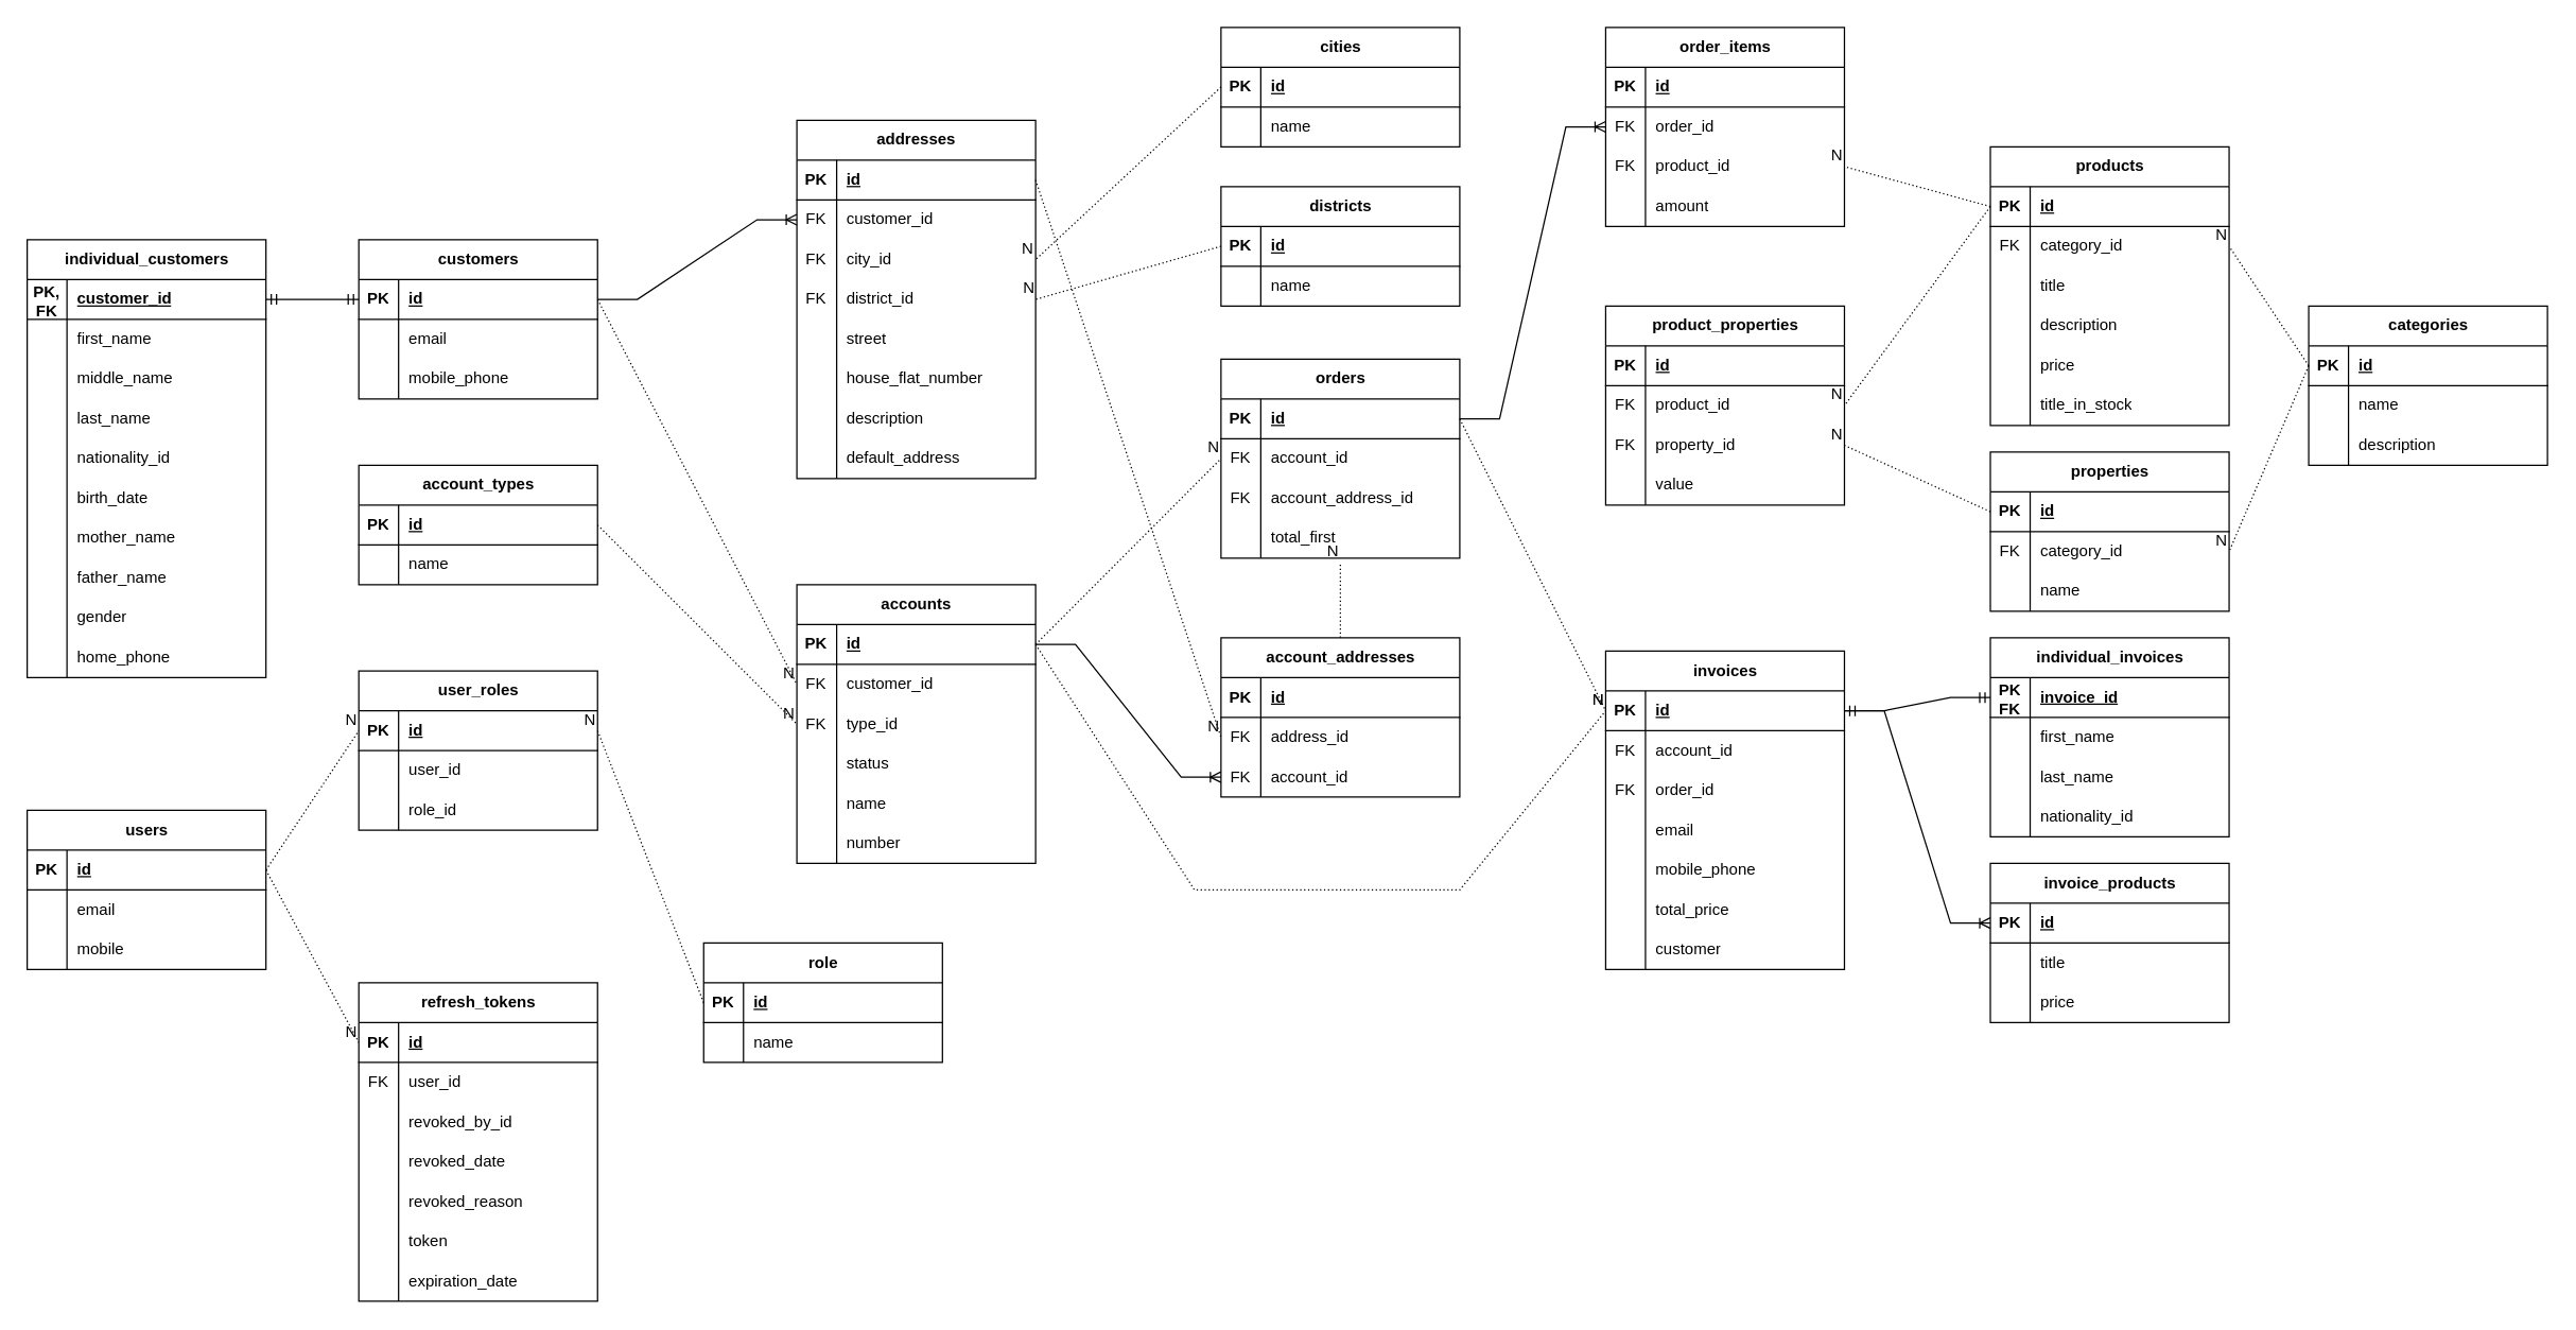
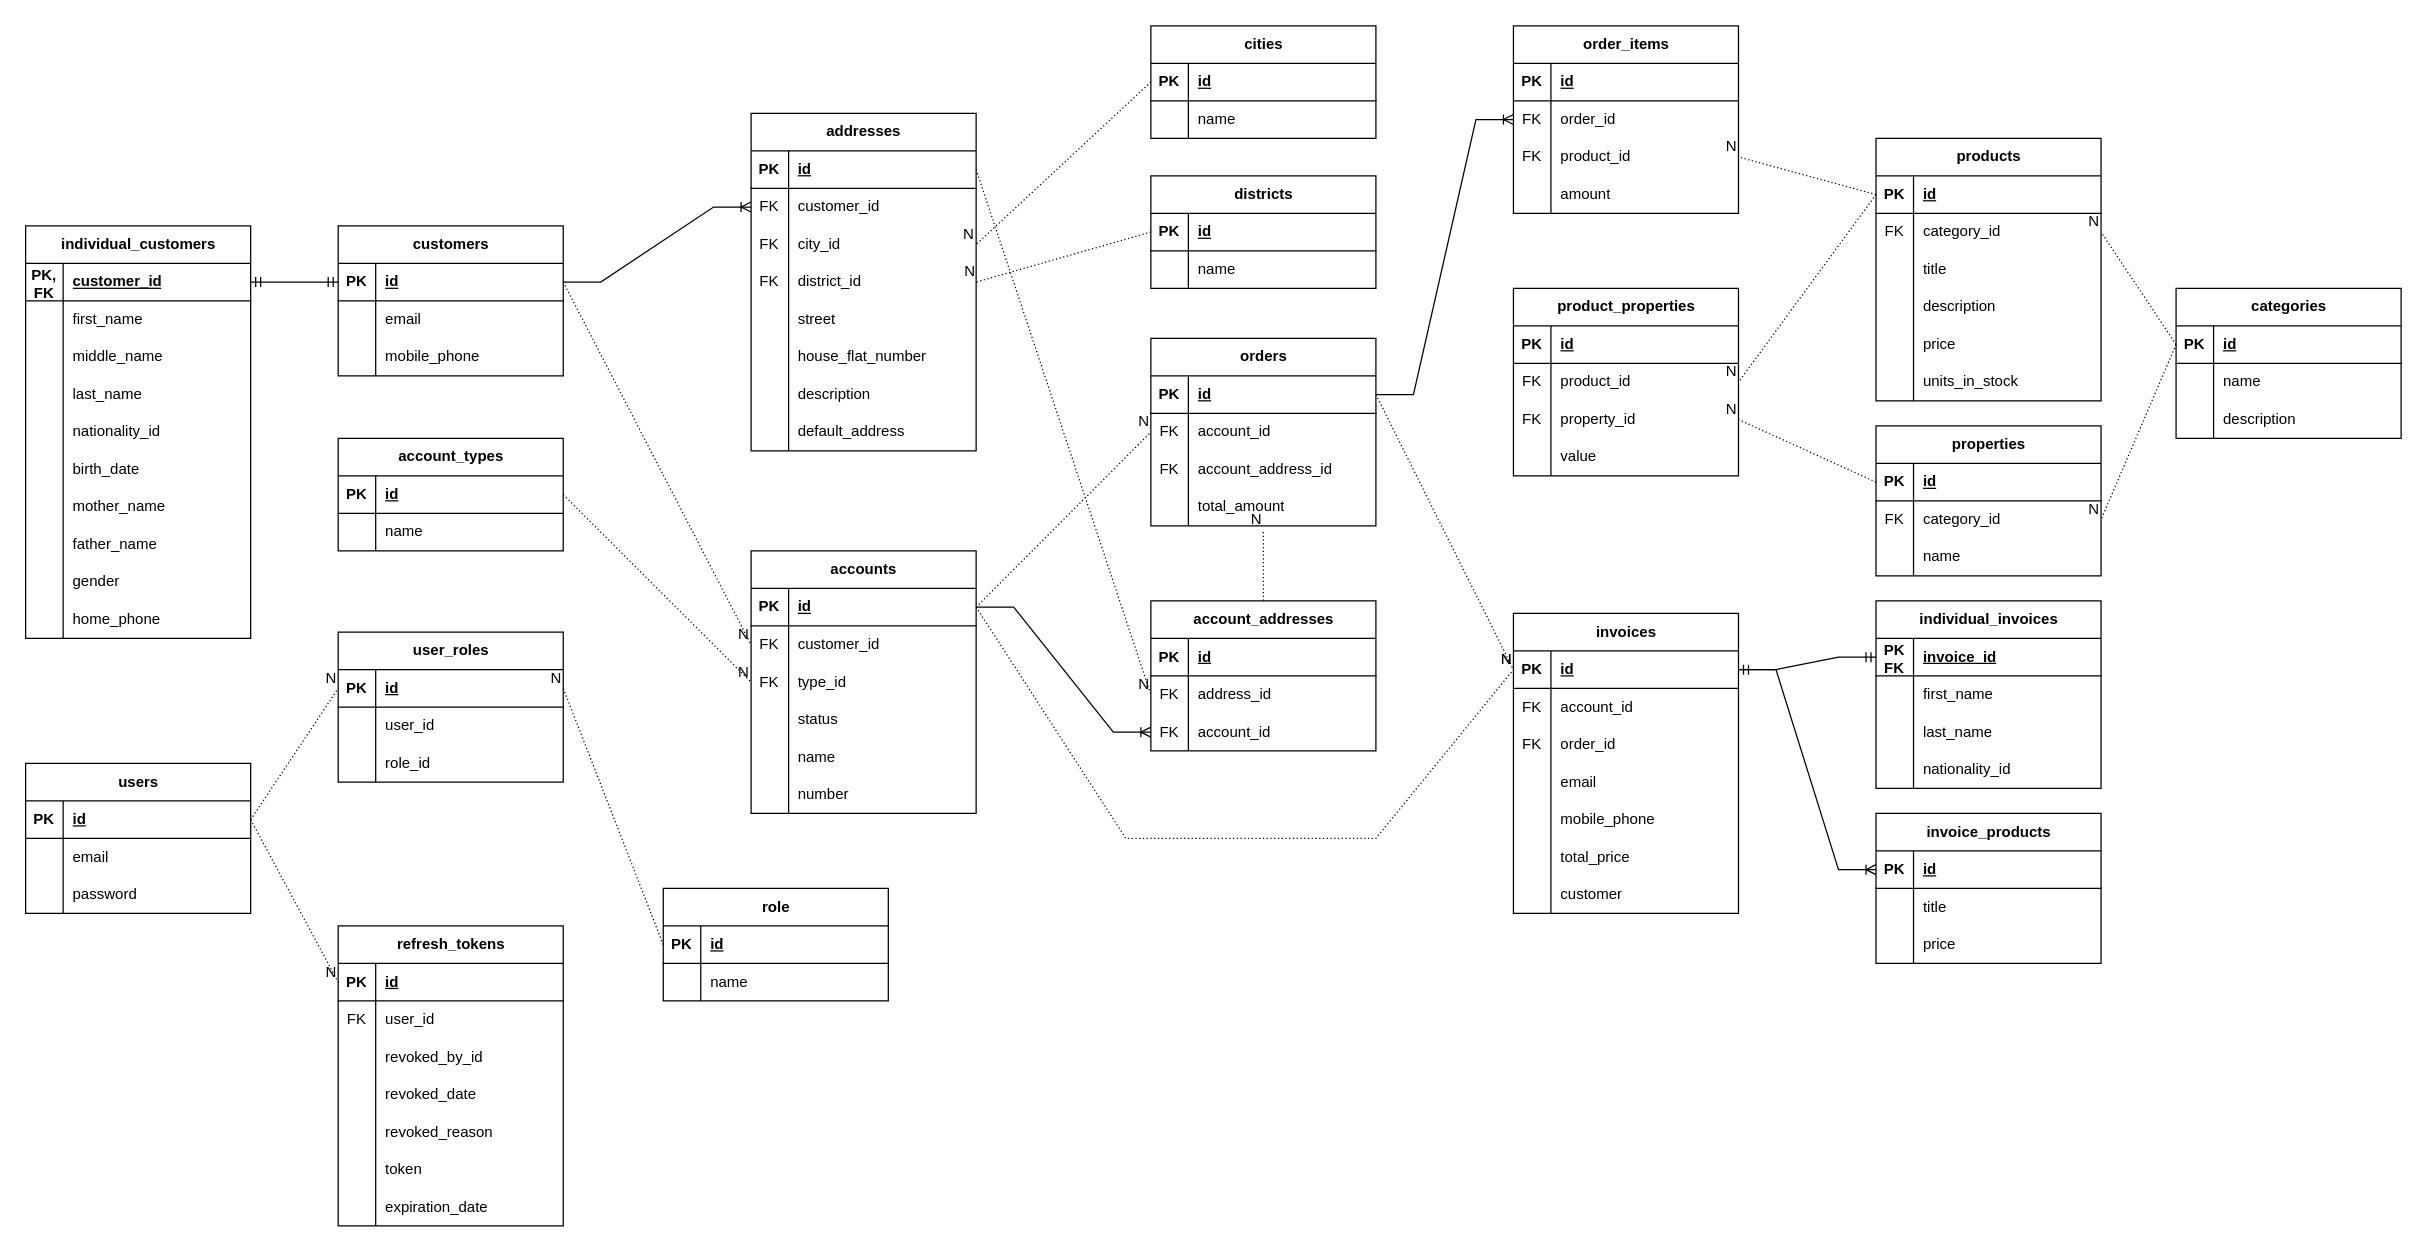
- <mxCell id="169" value="title_in_stock" style="shape=partialRectangle;connectable=0;fillColor=none;top=0;left=0;bottom=0;right=0;align=left;spacingLeft=6;overflow=hidden;whiteSpace=wrap;html=1;" parent="167" vertex="1"><mxGeometry x="30" width="150" height="30" as="geometry"><mxRectangle width="150" height="30" as="alternateBounds" /></mxGeometry></mxCell>
+ <mxCell id="169" value="units_in_stock" style="shape=partialRectangle;connectable=0;fillColor=none;top=0;left=0;bottom=0;right=0;align=left;spacingLeft=6;overflow=hidden;whiteSpace=wrap;html=1;" parent="167" vertex="1"><mxGeometry x="30" width="150" height="30" as="geometry"><mxRectangle width="150" height="30" as="alternateBounds" /></mxGeometry></mxCell>
- <mxCell id="88" value="total_first" style="shape=partialRectangle;connectable=0;fillColor=none;top=0;left=0;bottom=0;right=0;align=left;spacingLeft=6;overflow=hidden;whiteSpace=wrap;html=1;" parent="86" vertex="1"><mxGeometry x="30" width="150" height="30" as="geometry"><mxRectangle width="150" height="30" as="alternateBounds" /></mxGeometry></mxCell>
+ <mxCell id="88" value="total_amount" style="shape=partialRectangle;connectable=0;fillColor=none;top=0;left=0;bottom=0;right=0;align=left;spacingLeft=6;overflow=hidden;whiteSpace=wrap;html=1;" parent="86" vertex="1"><mxGeometry x="30" width="150" height="30" as="geometry"><mxRectangle width="150" height="30" as="alternateBounds" /></mxGeometry></mxCell>
- <mxCell id="11" value="mobile" style="shape=partialRectangle;connectable=0;fillColor=none;top=0;left=0;bottom=0;right=0;align=left;spacingLeft=6;overflow=hidden;whiteSpace=wrap;html=1;" parent="9" vertex="1"><mxGeometry x="30" width="150" height="30" as="geometry"><mxRectangle width="150" height="30" as="alternateBounds" /></mxGeometry></mxCell>
+ <mxCell id="11" value="password" style="shape=partialRectangle;connectable=0;fillColor=none;top=0;left=0;bottom=0;right=0;align=left;spacingLeft=6;overflow=hidden;whiteSpace=wrap;html=1;" parent="9" vertex="1"><mxGeometry x="30" width="150" height="30" as="geometry"><mxRectangle width="150" height="30" as="alternateBounds" /></mxGeometry></mxCell>
